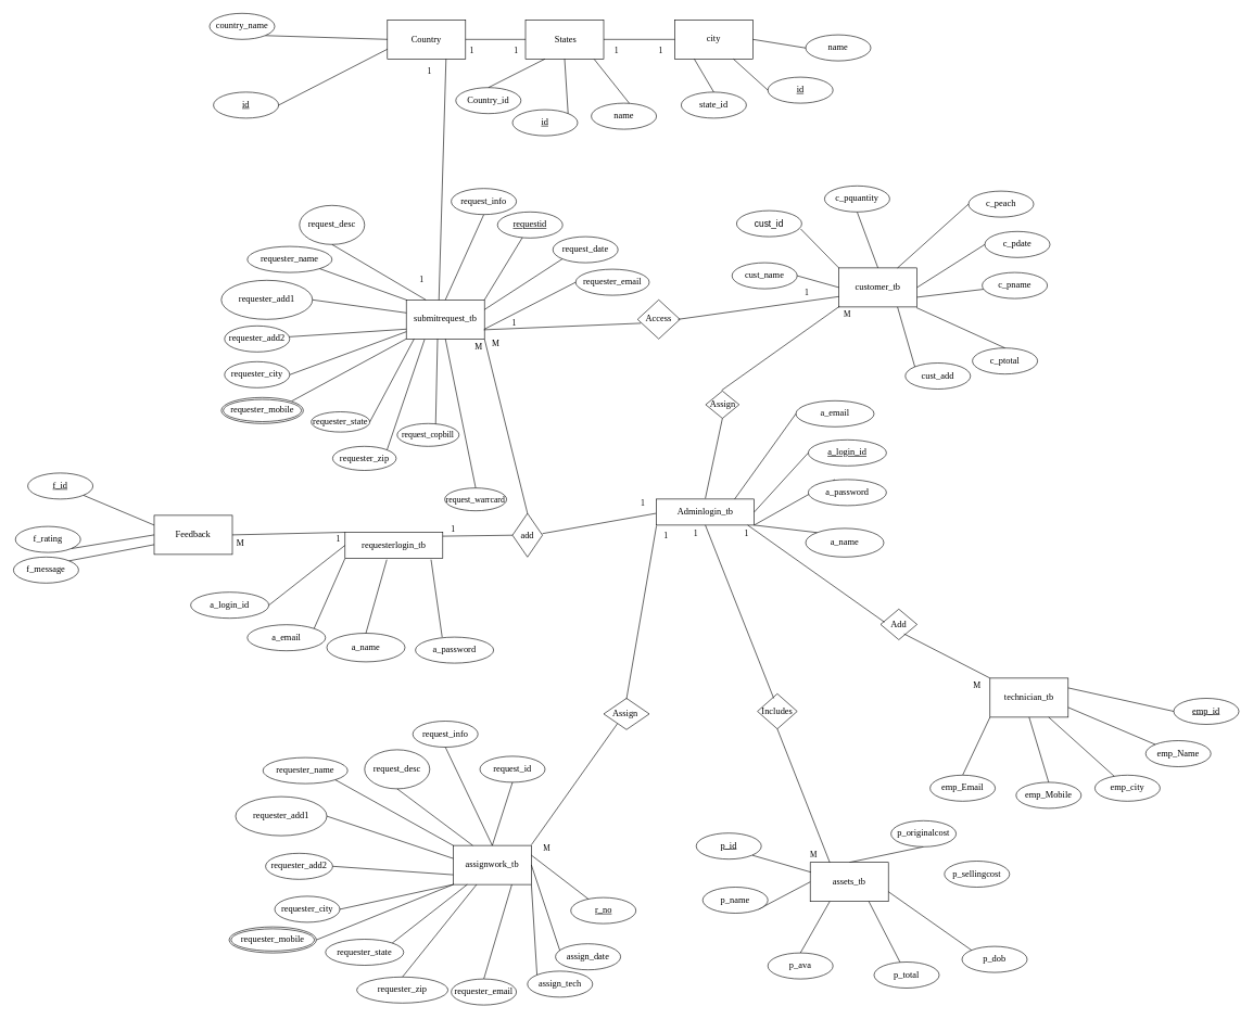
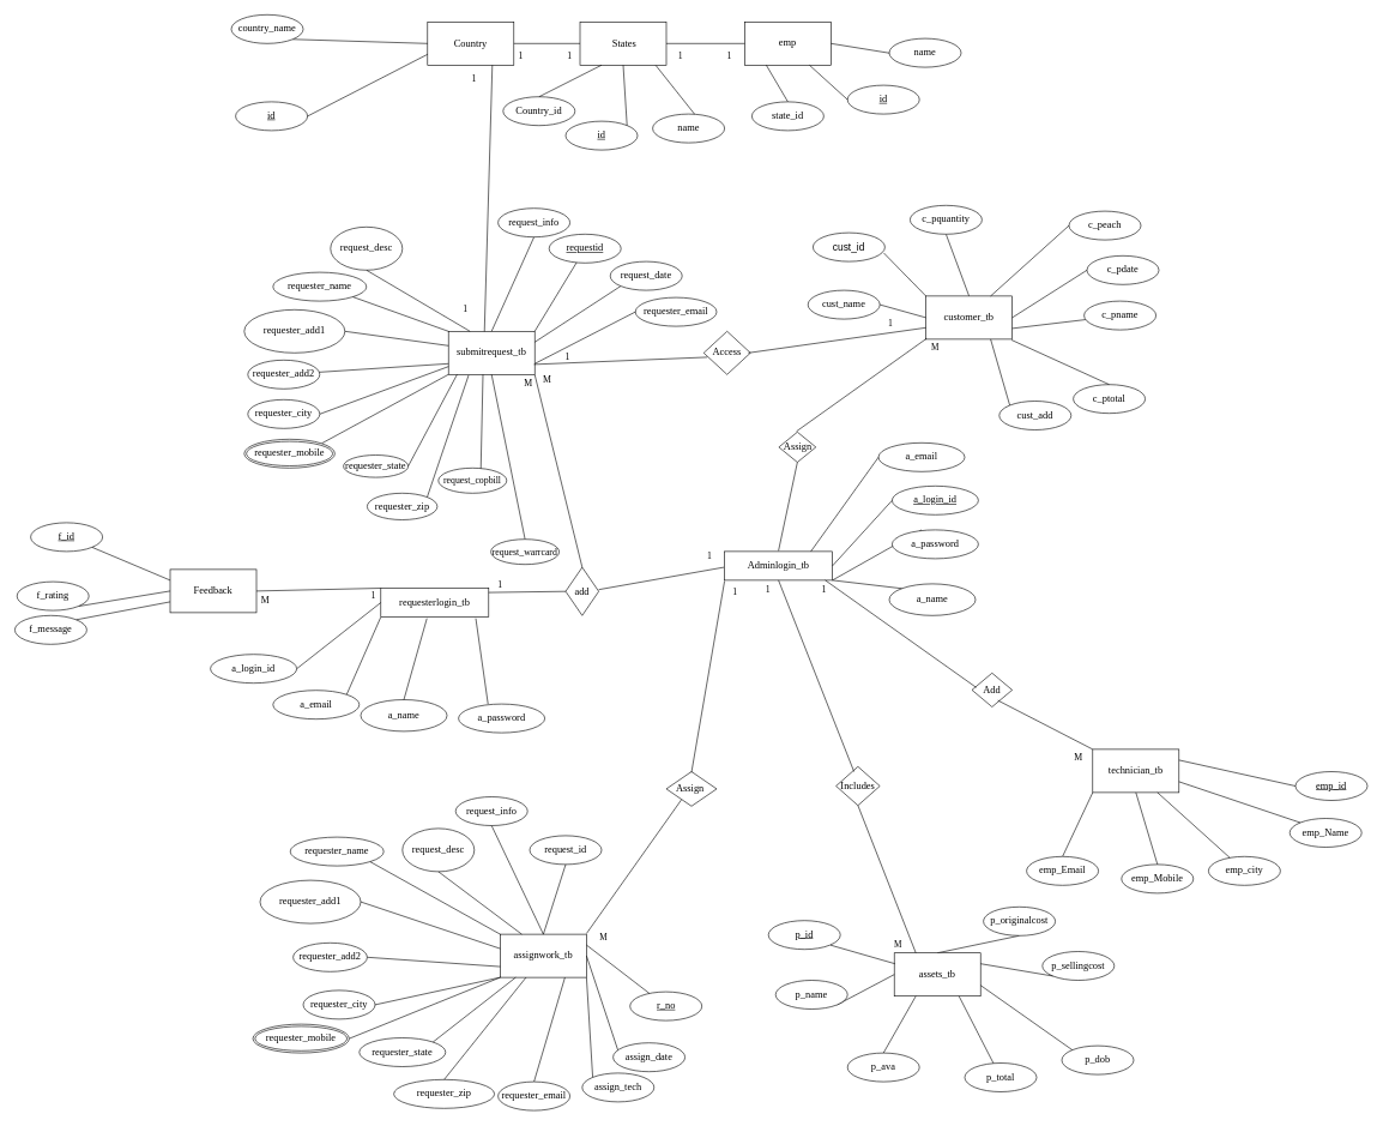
- <mxCell id="158" value="&lt;font face=&quot;Times New Roman&quot;&gt;&lt;span style=&quot;font-size: 14px&quot;&gt;city&lt;/span&gt;&lt;/font&gt;" style="rounded=0;whiteSpace=wrap;html=1;" parent="1" vertex="1"><mxGeometry x="1035" y="30" width="120" height="60" as="geometry" /></mxCell>
+ <mxCell id="158" value="&lt;font face=&quot;Times New Roman&quot;&gt;&lt;span style=&quot;font-size: 14px&quot;&gt;emp&lt;/span&gt;&lt;/font&gt;" style="rounded=0;whiteSpace=wrap;html=1;" parent="1" vertex="1"><mxGeometry x="1035" y="30" width="120" height="60" as="geometry" /></mxCell>
- <mxCell id="76" value="&lt;font style=&quot;font-size: 14px&quot; face=&quot;Times New Roman&quot;&gt;emp_Name&lt;/font&gt;" style="ellipse;whiteSpace=wrap;html=1;align=center;" parent="1" vertex="1"><mxGeometry x="1758" y="1137" width="100" height="40" as="geometry" /></mxCell>
+ <mxCell id="76" value="&lt;font style=&quot;font-size: 14px&quot; face=&quot;Times New Roman&quot;&gt;emp_Name&lt;/font&gt;" style="ellipse;whiteSpace=wrap;html=1;align=center;" parent="1" vertex="1"><mxGeometry x="1793" y="1137" width="100" height="40" as="geometry" /></mxCell>
+ <mxCell id="38" value="" style="endArrow=none;html=1;entryX=0;entryY=1;entryDx=0;entryDy=0;exitX=1;exitY=0.25;exitDx=0;exitDy=0;" parent="1" source="34" target="36" edge="1"><mxGeometry width="50" height="50" relative="1" as="geometry"><mxPoint x="1278" y="961" as="sourcePoint" /><mxPoint x="1328" y="911" as="targetPoint" /></mxGeometry></mxCell>
